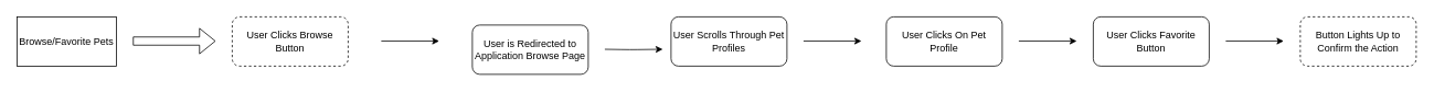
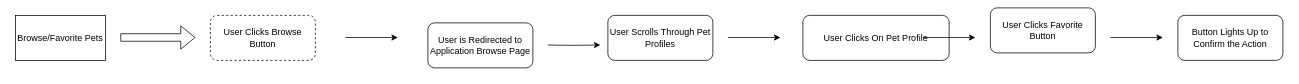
- <mxCell id="9" value="User Clicks On Pet Profile" style="rounded=1;whiteSpace=wrap;html=1;" vertex="1" parent="1"><mxGeometry x="1070" y="20" width="140" height="60" as="geometry" /></mxCell>
+ <mxCell id="9" value="User Clicks On Pet Profile" style="rounded=1;whiteSpace=wrap;html=1;" vertex="1" parent="1"><mxGeometry x="1070" y="20" width="195" height="60" as="geometry" /></mxCell>
- <mxCell id="12" value="User Clicks Favorite Button" style="rounded=1;whiteSpace=wrap;html=1;" vertex="1" parent="1"><mxGeometry x="1320" y="20" width="140" height="60" as="geometry" /></mxCell>
+ <mxCell id="12" value="User Clicks Favorite Button" style="rounded=1;whiteSpace=wrap;html=1;" vertex="1" parent="1"><mxGeometry x="1320" y="10" width="140" height="60" as="geometry" /></mxCell>
- <mxCell id="13" value="Button Lights Up to Confirm the Action" style="rounded=1;whiteSpace=wrap;html=1;dashed=1;" vertex="1" parent="1"><mxGeometry x="1570" y="20" width="140" height="60" as="geometry" /></mxCell>
+ <mxCell id="13" value="Button Lights Up to Confirm the Action" style="rounded=1;whiteSpace=wrap;html=1;" vertex="1" parent="1"><mxGeometry x="1570" y="20" width="140" height="60" as="geometry" /></mxCell>
